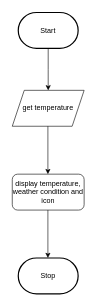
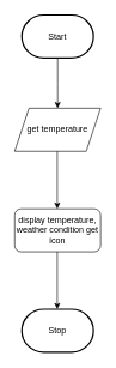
- <mxCell id="7" value="display temperature, weather condition and icon" style="rounded=1;whiteSpace=wrap;html=1;" parent="1" vertex="1"><mxGeometry x="20" y="290" width="120" height="60" as="geometry" /></mxCell>
+ <mxCell id="7" value="display temperature, weather condition get icon" style="rounded=1;whiteSpace=wrap;html=1;" parent="1" vertex="1"><mxGeometry x="20" y="290" width="120" height="60" as="geometry" /></mxCell>
